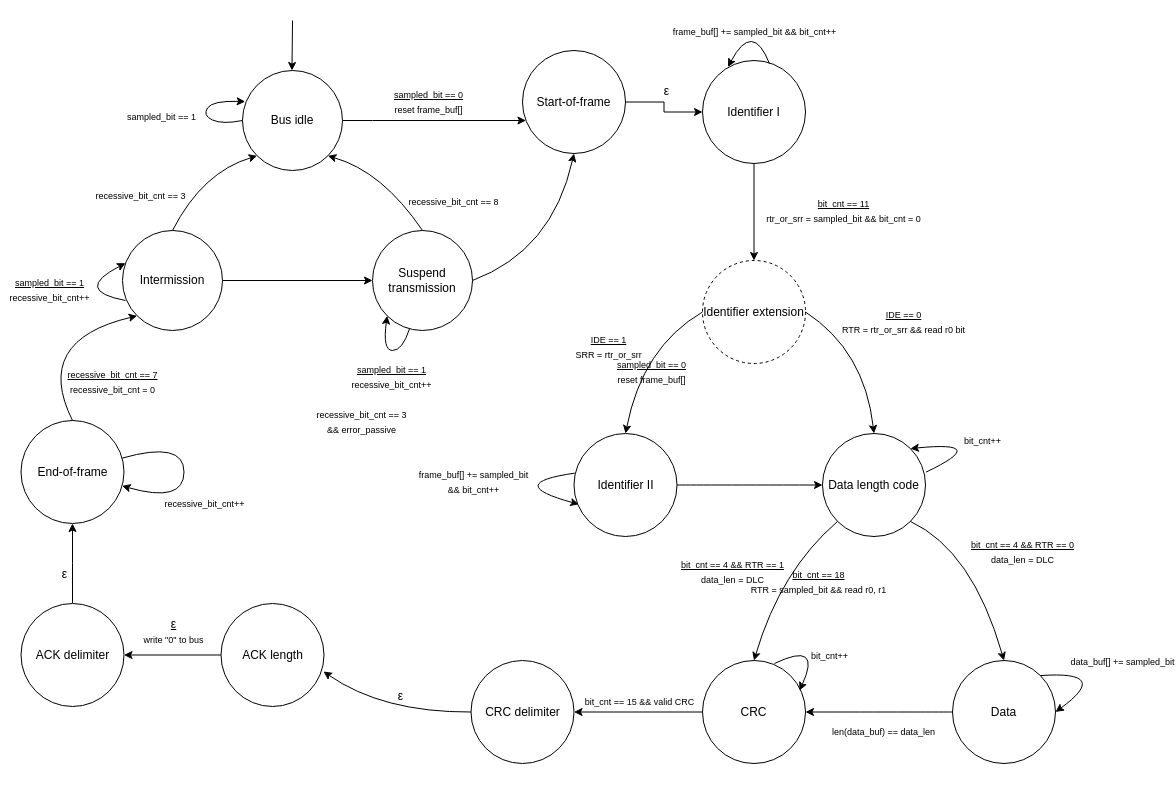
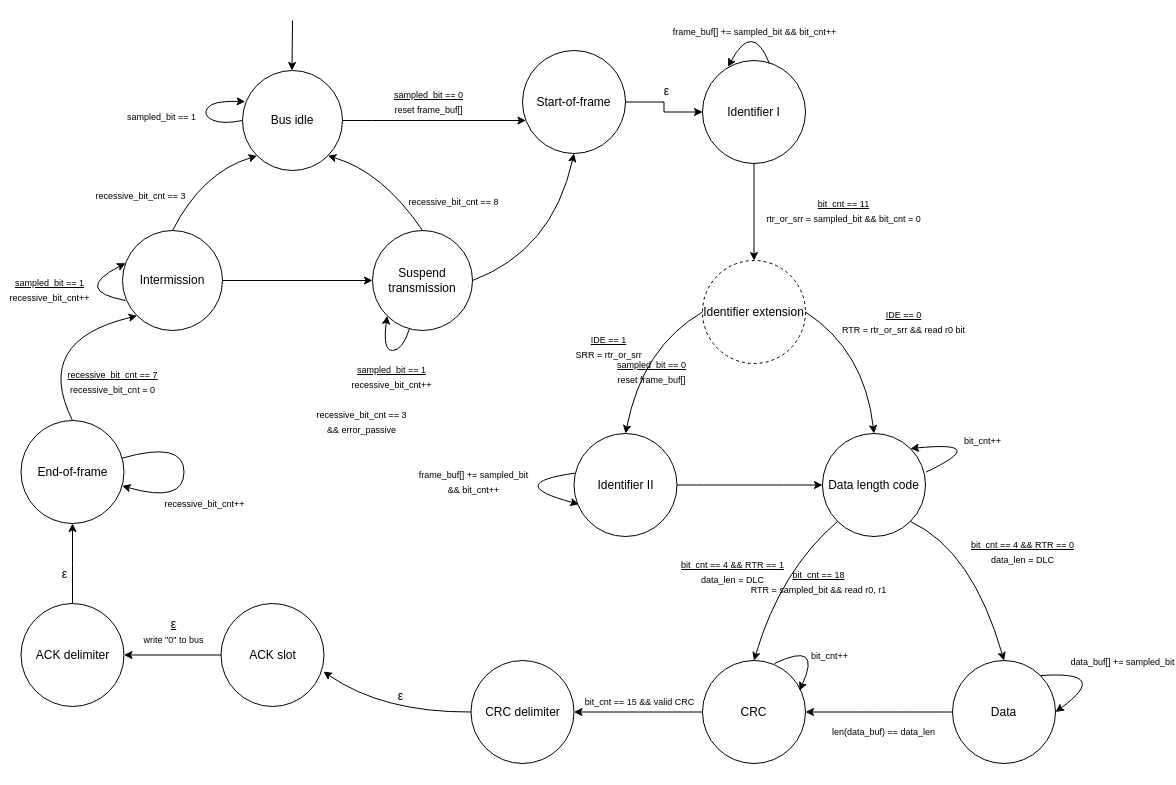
- <mxCell id="20" value="ACK length" style="ellipse;whiteSpace=wrap;html=1;aspect=fixed;" vertex="1" parent="1"><mxGeometry x="220.5" y="603" width="103" height="103" as="geometry" /></mxCell>
+ <mxCell id="20" value="ACK slot" style="ellipse;whiteSpace=wrap;html=1;aspect=fixed;" vertex="1" parent="1"><mxGeometry x="220.5" y="603" width="103" height="103" as="geometry" /></mxCell>
